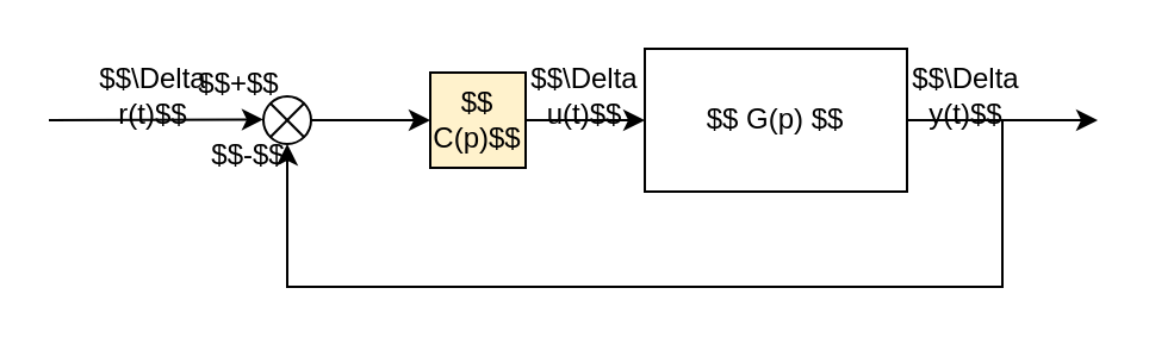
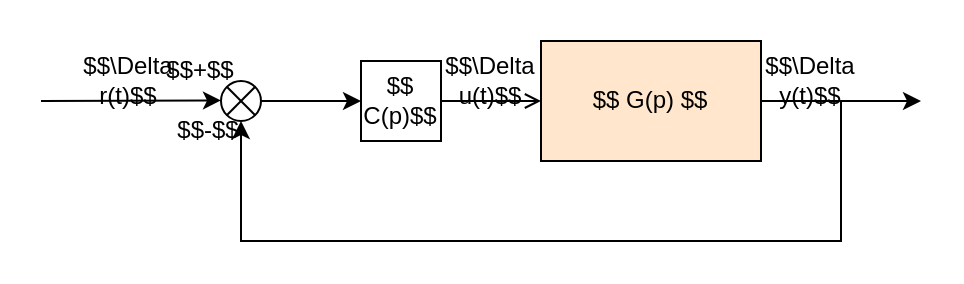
- <mxCell id="3" value="$$ C(p)$$" style="whiteSpace=wrap;html=1;aspect=fixed;fillColor=#fff2cc;" vertex="1" parent="1"><mxGeometry x="180" y="30" width="40" height="40" as="geometry" /></mxCell>
+ <mxCell id="3" value="$$ C(p)$$" style="whiteSpace=wrap;html=1;aspect=fixed;" vertex="1" parent="1"><mxGeometry x="180" y="30" width="40" height="40" as="geometry" /></mxCell>
- <mxCell id="2" style="edgeStyle=orthogonalEdgeStyle;rounded=0;orthogonalLoop=1;jettySize=auto;html=1;exitX=1;exitY=0.5;exitDx=0;exitDy=0;entryX=0;entryY=0.5;entryDx=0;entryDy=0;" edge="1" parent="1" source="3" target="8"><mxGeometry relative="1" as="geometry" /></mxCell>
+ <mxCell id="2" style="edgeStyle=orthogonalEdgeStyle;rounded=0;orthogonalLoop=1;jettySize=auto;html=1;exitX=1;exitY=0.5;exitDx=0;exitDy=0;entryX=0;entryY=0.5;entryDx=0;entryDy=0;endArrow=open;" edge="1" parent="1" source="3" target="8"><mxGeometry relative="1" as="geometry" /></mxCell>
- <mxCell id="8" value="$$ G(p) $$" style="rounded=0;whiteSpace=wrap;html=1;" vertex="1" parent="1"><mxGeometry x="270" y="20" width="110" height="60" as="geometry" /></mxCell>
+ <mxCell id="8" value="$$ G(p) $$" style="rounded=0;whiteSpace=wrap;html=1;fillColor=#ffe6cc;" vertex="1" parent="1"><mxGeometry x="270" y="20" width="110" height="60" as="geometry" /></mxCell>
